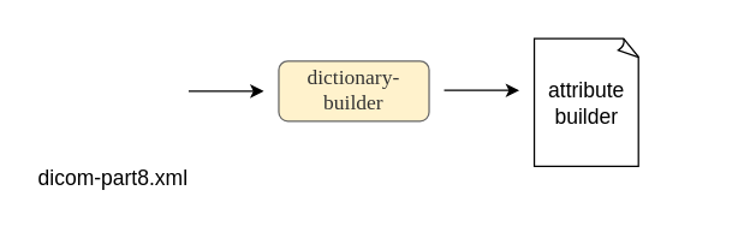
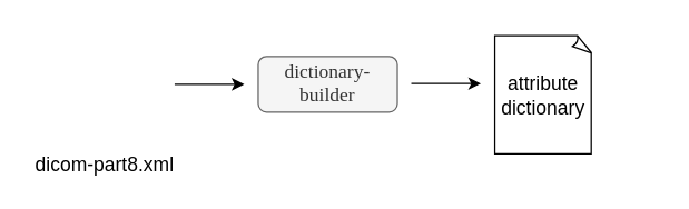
- <mxCell id="5" value="dictionary-builder" style="rounded=1;whiteSpace=wrap;html=1;fillColor=#fff2cc;strokeColor=#666666;fontFamily=Lucida Console;fontSize=14;fontColor=#333333;" vertex="1" parent="1"><mxGeometry x="185" y="40" width="100" height="40" as="geometry" /></mxCell>
+ <mxCell id="5" value="dictionary-builder" style="rounded=1;whiteSpace=wrap;html=1;fillColor=#f5f5f5;strokeColor=#666666;fontFamily=Lucida Console;fontSize=14;fontColor=#333333;" vertex="1" parent="1"><mxGeometry x="185" y="40" width="100" height="40" as="geometry" /></mxCell>
- <mxCell id="8" value="attribute&lt;br&gt;builder" style="whiteSpace=wrap;html=1;shape=mxgraph.basic.document;fontSize=14;" vertex="1" parent="1"><mxGeometry x="355" y="25" width="70" height="85" as="geometry" /></mxCell>
+ <mxCell id="8" value="attribute&lt;br&gt;dictionary" style="whiteSpace=wrap;html=1;shape=mxgraph.basic.document;fontSize=14;" vertex="1" parent="1"><mxGeometry x="355" y="25" width="70" height="85" as="geometry" /></mxCell>
